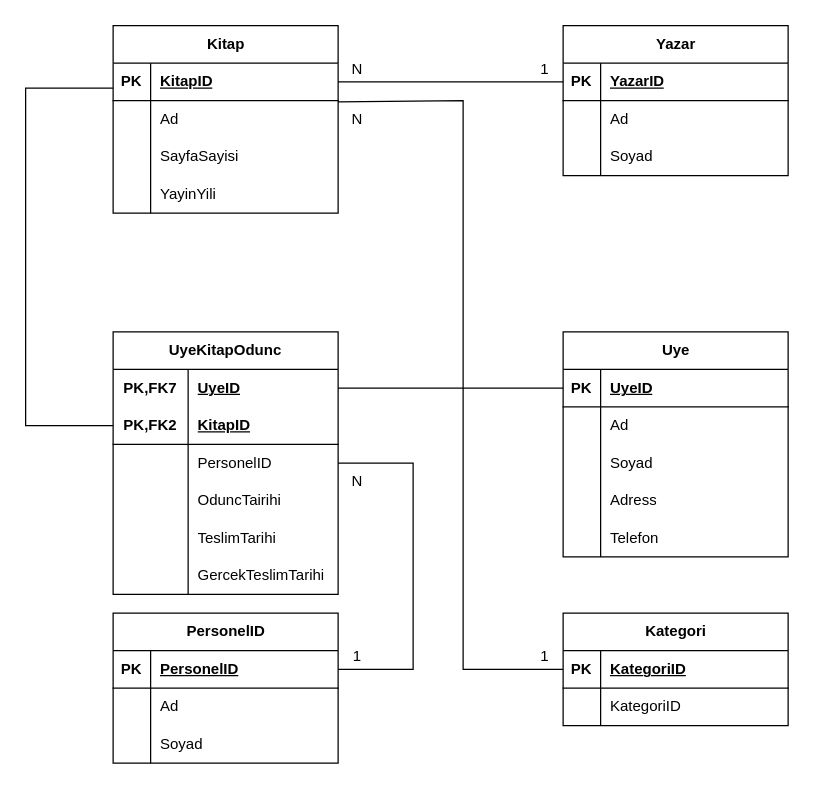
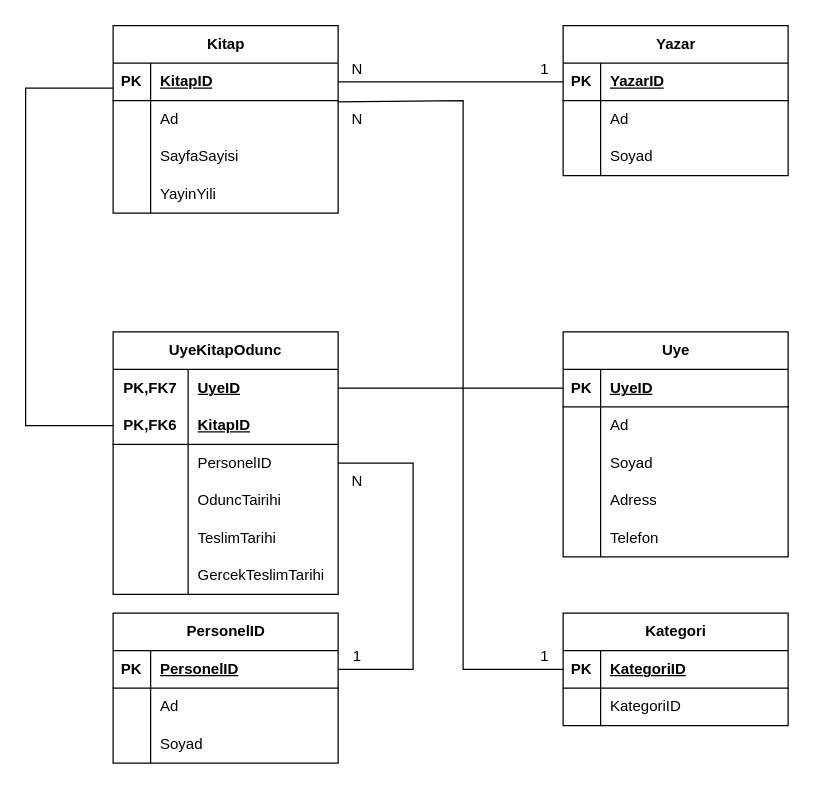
- <mxCell id="49" value="PK,FK2" style="shape=partialRectangle;connectable=0;fillColor=none;top=0;left=0;bottom=0;right=0;fontStyle=1;overflow=hidden;html=1;whiteSpace=wrap;" vertex="1" parent="48"><mxGeometry width="60" height="30" as="geometry"><mxRectangle width="60" height="30" as="alternateBounds" /></mxGeometry></mxCell>
+ <mxCell id="49" value="PK,FK6" style="shape=partialRectangle;connectable=0;fillColor=none;top=0;left=0;bottom=0;right=0;fontStyle=1;overflow=hidden;html=1;whiteSpace=wrap;" vertex="1" parent="48"><mxGeometry width="60" height="30" as="geometry"><mxRectangle width="60" height="30" as="alternateBounds" /></mxGeometry></mxCell>
